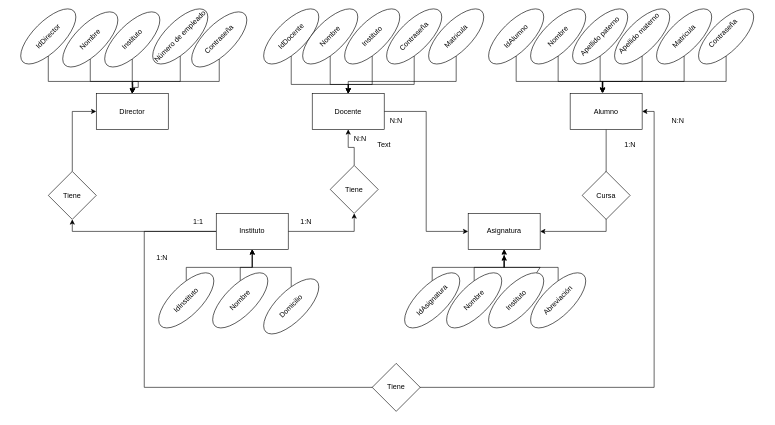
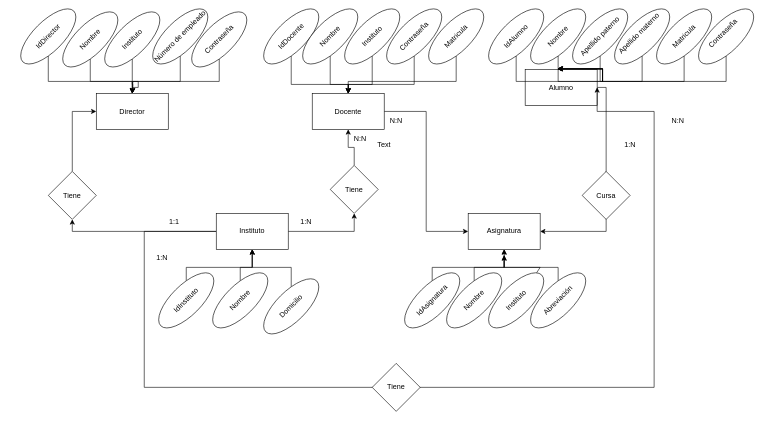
- <mxCell id="26" value="Alumno " style="rounded=0;whiteSpace=wrap;html=1;" parent="1" vertex="1"><mxGeometry x="950" y="140" width="120" height="60" as="geometry" /></mxCell>
+ <mxCell id="26" value="Alumno " style="rounded=0;whiteSpace=wrap;html=1;" parent="1" vertex="1"><mxGeometry x="875" y="100" width="120" height="60" as="geometry" /></mxCell>
- <mxCell id="60" value="1:1" style="text;html=1;strokeColor=none;fillColor=none;align=center;verticalAlign=middle;whiteSpace=wrap;rounded=0;" vertex="1" parent="1"><mxGeometry x="300" y="340" width="60" height="30" as="geometry" /></mxCell>
+ <mxCell id="60" value="1:1" style="text;html=1;strokeColor=none;fillColor=none;align=center;verticalAlign=middle;whiteSpace=wrap;rounded=0;" vertex="1" parent="1"><mxGeometry x="260" y="340" width="60" height="30" as="geometry" /></mxCell>
